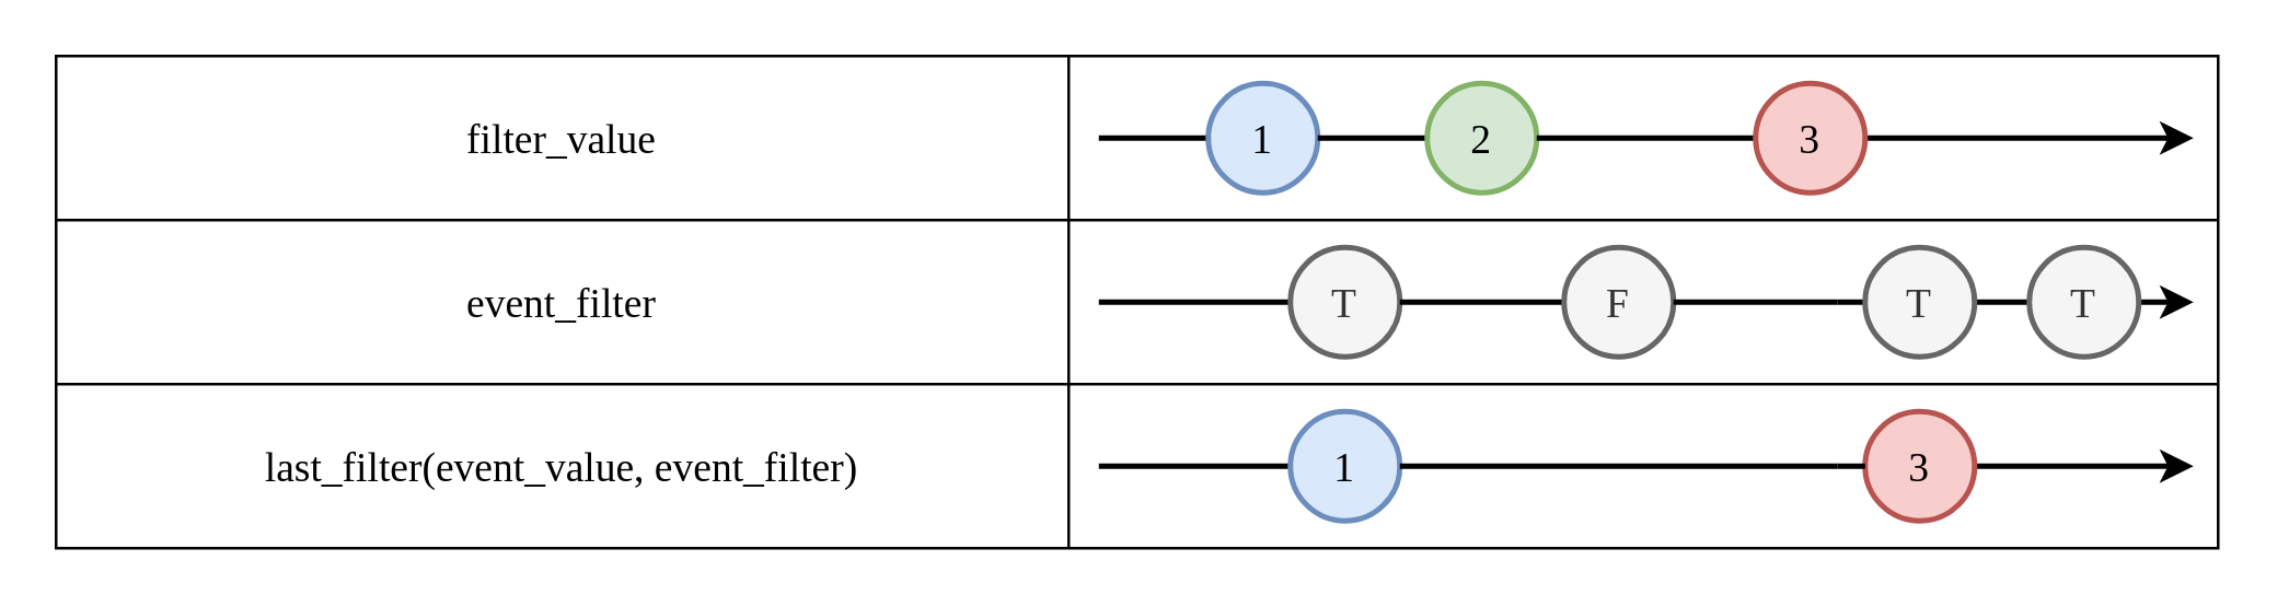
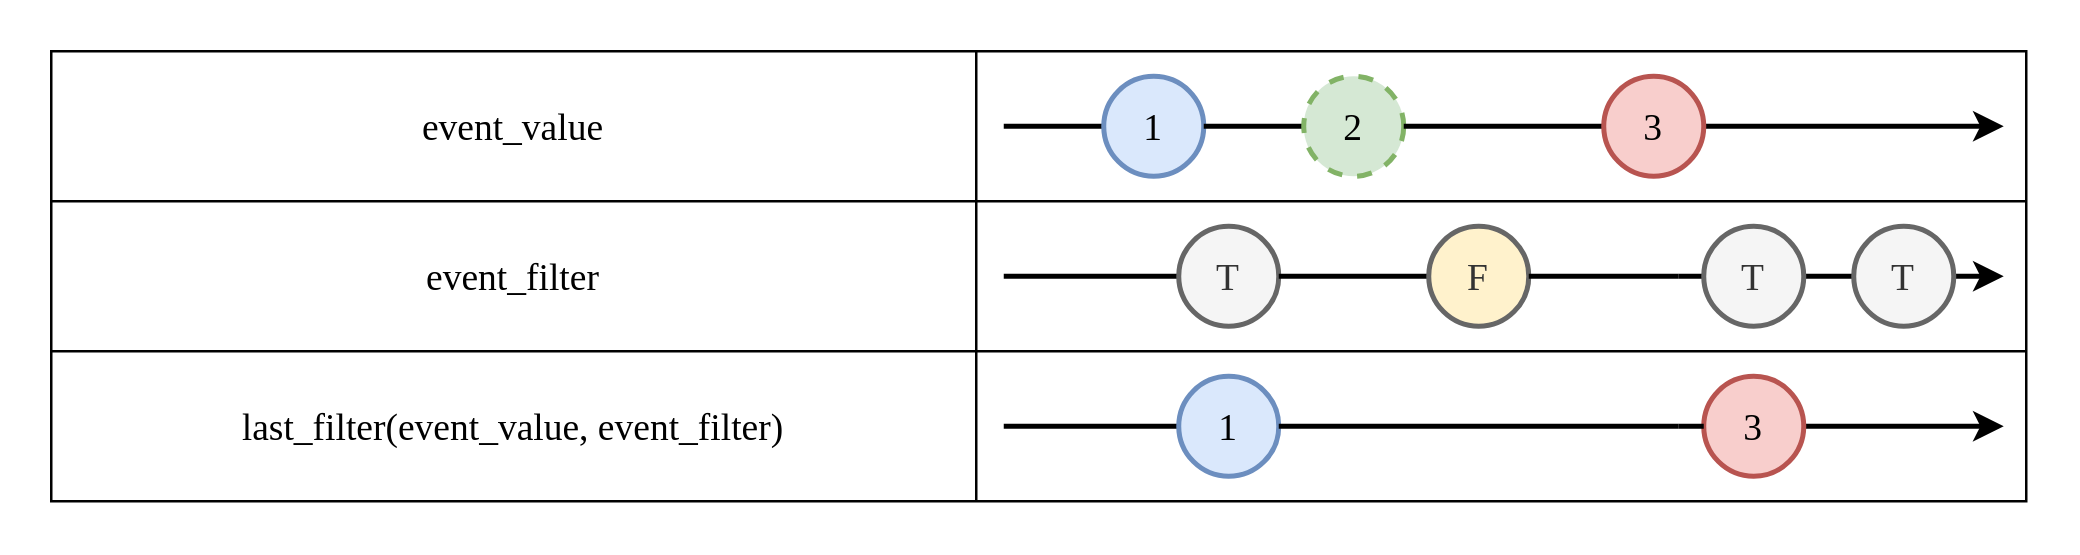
- <mxCell id="4" value="filter_value" style="shape=partialRectangle;html=1;whiteSpace=wrap;connectable=0;strokeColor=inherit;overflow=hidden;fillColor=none;top=0;left=0;bottom=0;right=0;pointerEvents=1;fontSize=15;fontFamily=Lucida Console;align=center;strokeWidth=2;" vertex="1" parent="3"><mxGeometry width="370" height="60" as="geometry"><mxRectangle width="370" height="60" as="alternateBounds" /></mxGeometry></mxCell>
+ <mxCell id="4" value="event_value" style="shape=partialRectangle;html=1;whiteSpace=wrap;connectable=0;strokeColor=inherit;overflow=hidden;fillColor=none;top=0;left=0;bottom=0;right=0;pointerEvents=1;fontSize=15;fontFamily=Lucida Console;align=center;strokeWidth=2;" vertex="1" parent="3"><mxGeometry width="370" height="60" as="geometry"><mxRectangle width="370" height="60" as="alternateBounds" /></mxGeometry></mxCell>
- <mxCell id="33" value="2" style="ellipse;whiteSpace=wrap;html=1;aspect=fixed;fillColor=#d5e8d4;strokeColor=#82b366;fontSize=15;fontFamily=Lucida Console;strokeWidth=2;" vertex="1" parent="28"><mxGeometry x="120" width="40" height="40" as="geometry" /></mxCell>
+ <mxCell id="33" value="2" style="ellipse;whiteSpace=wrap;html=1;aspect=fixed;fillColor=#d5e8d4;strokeColor=#82b366;fontSize=15;fontFamily=Lucida Console;strokeWidth=2;dashed=1;" vertex="1" parent="28"><mxGeometry x="120" width="40" height="40" as="geometry" /></mxCell>
- <mxCell id="24" value="F" style="ellipse;whiteSpace=wrap;html=1;aspect=fixed;fillColor=#f5f5f5;strokeColor=#666666;fontSize=15;fontFamily=Lucida Console;strokeWidth=2;fontColor=#333333;" vertex="1" parent="19"><mxGeometry x="170" width="40" height="40" as="geometry" /></mxCell>
+ <mxCell id="24" value="F" style="ellipse;whiteSpace=wrap;html=1;aspect=fixed;fillColor=#fff2cc;strokeColor=#666666;fontSize=15;fontFamily=Lucida Console;strokeWidth=2;fontColor=#333333;" vertex="1" parent="19"><mxGeometry x="170" width="40" height="40" as="geometry" /></mxCell>
